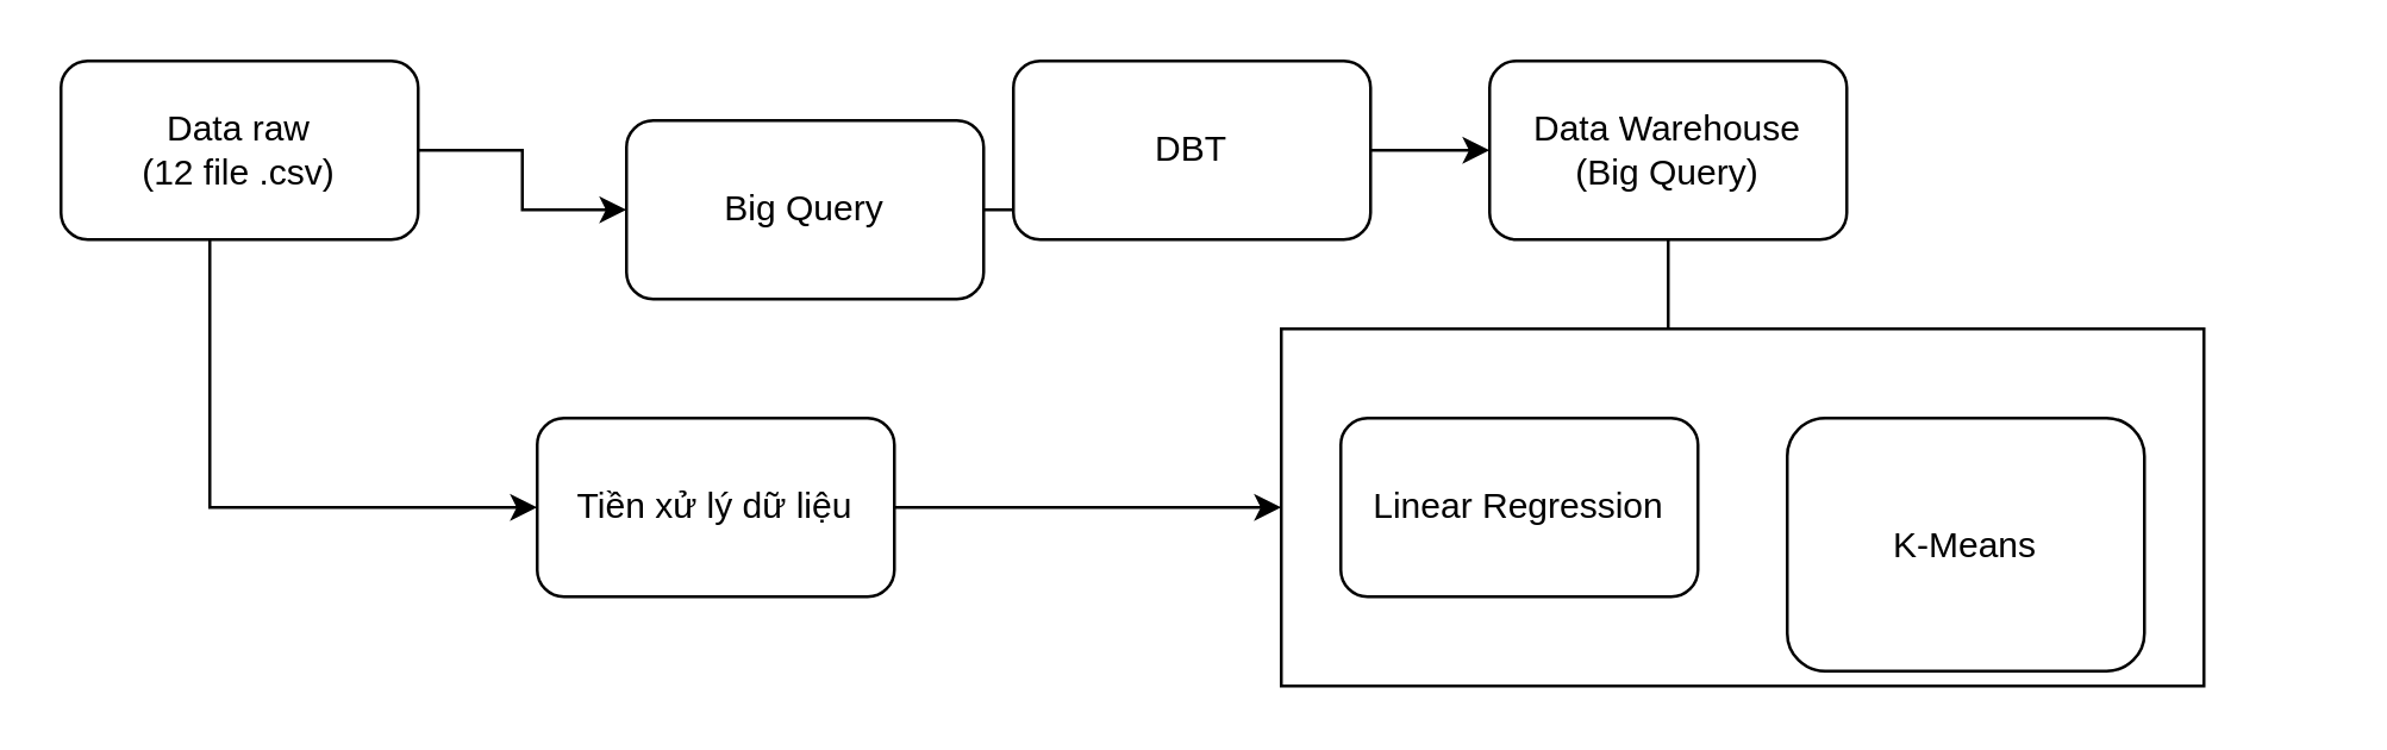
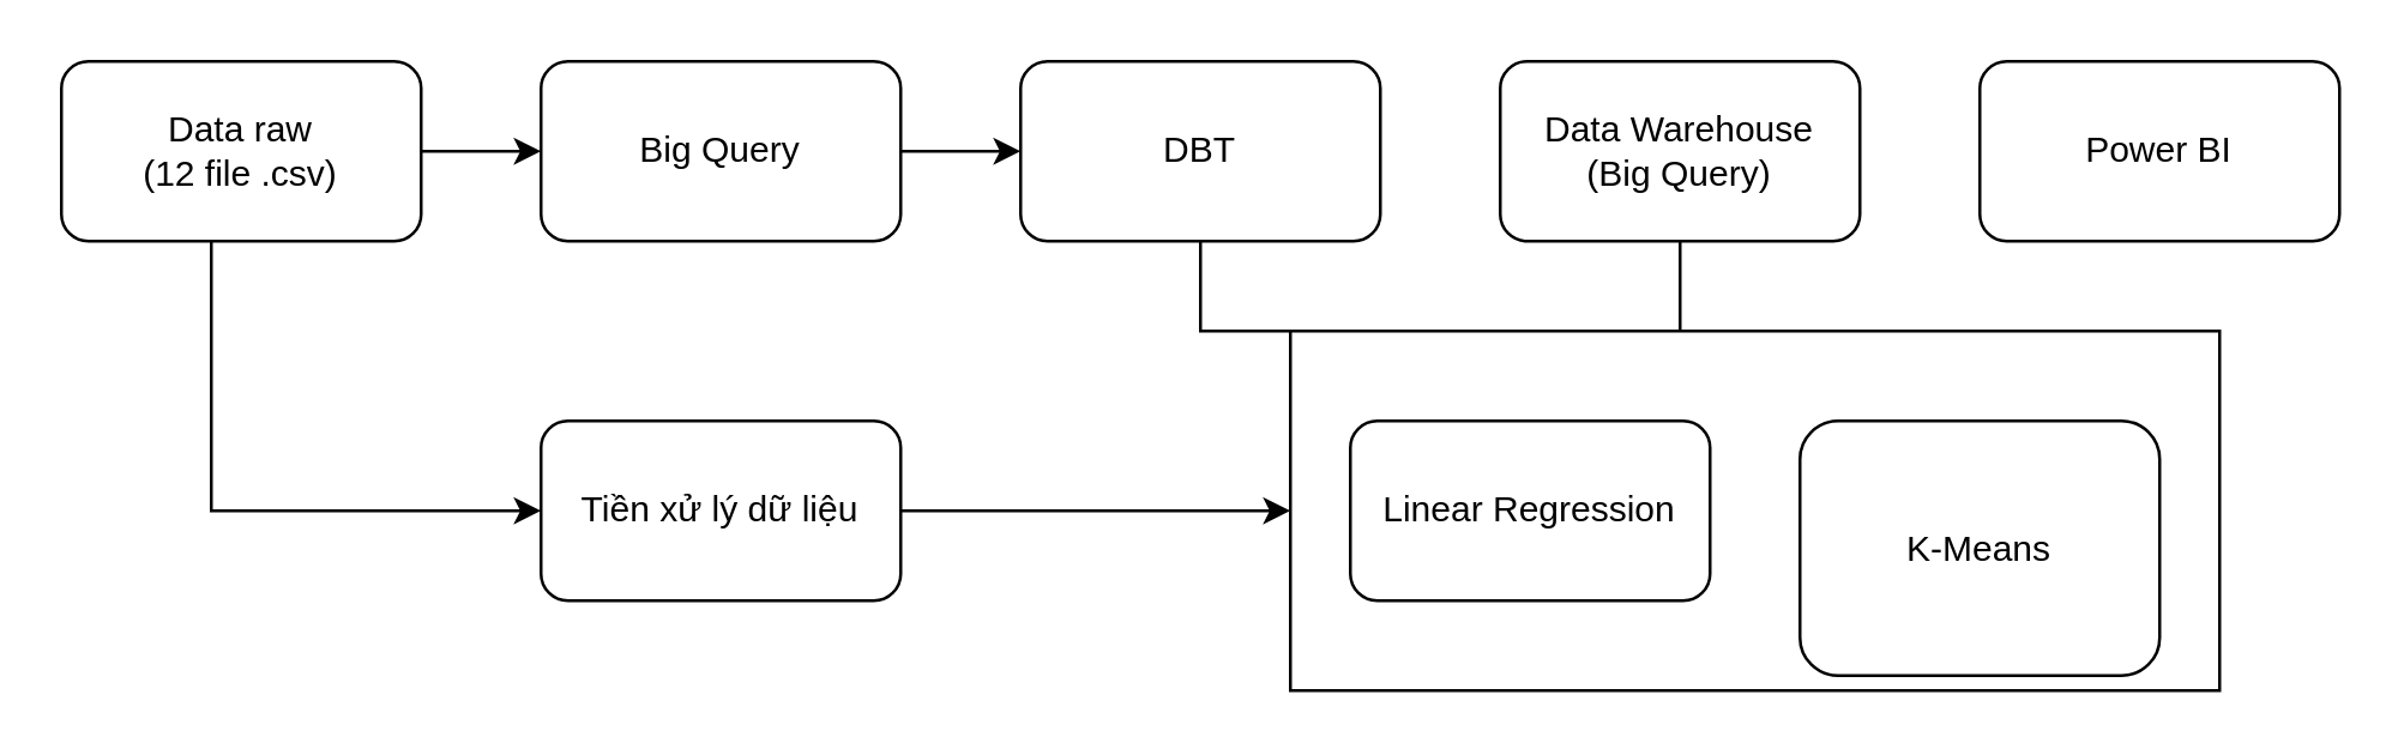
- <mxCell id="9" style="edgeStyle=orthogonalEdgeStyle;rounded=0;orthogonalLoop=1;jettySize=auto;html=1;entryX=0;entryY=0.5;entryDx=0;entryDy=0;" parent="1" source="10" target="12" edge="1"><mxGeometry relative="1" as="geometry" /></mxCell>
+ <mxCell id="9" style="edgeStyle=orthogonalEdgeStyle;rounded=0;orthogonalLoop=1;jettySize=auto;html=1;" parent="1" source="10" target="15" edge="1"><mxGeometry relative="1" as="geometry" /></mxCell>
+ <mxCell id="13" value="Power BI" style="rounded=1;whiteSpace=wrap;html=1;" parent="1" vertex="1"><mxGeometry x="660" y="20" width="120" height="60" as="geometry" /></mxCell>
- <mxCell id="6" value="Big Query" style="rounded=1;whiteSpace=wrap;html=1;" parent="1" vertex="1"><mxGeometry x="210" y="40" width="120" height="60" as="geometry" /></mxCell>
+ <mxCell id="6" value="Big Query" style="rounded=1;whiteSpace=wrap;html=1;" parent="1" vertex="1"><mxGeometry x="180" y="20" width="120" height="60" as="geometry" /></mxCell>
